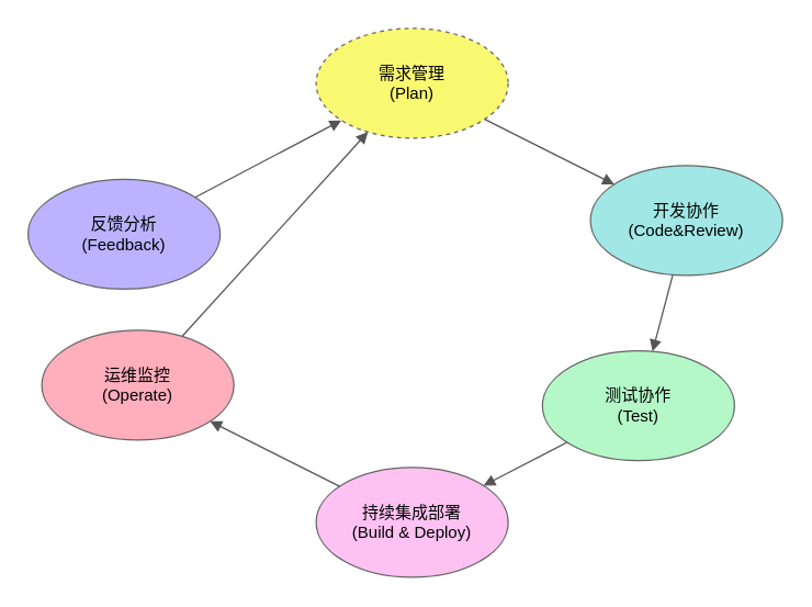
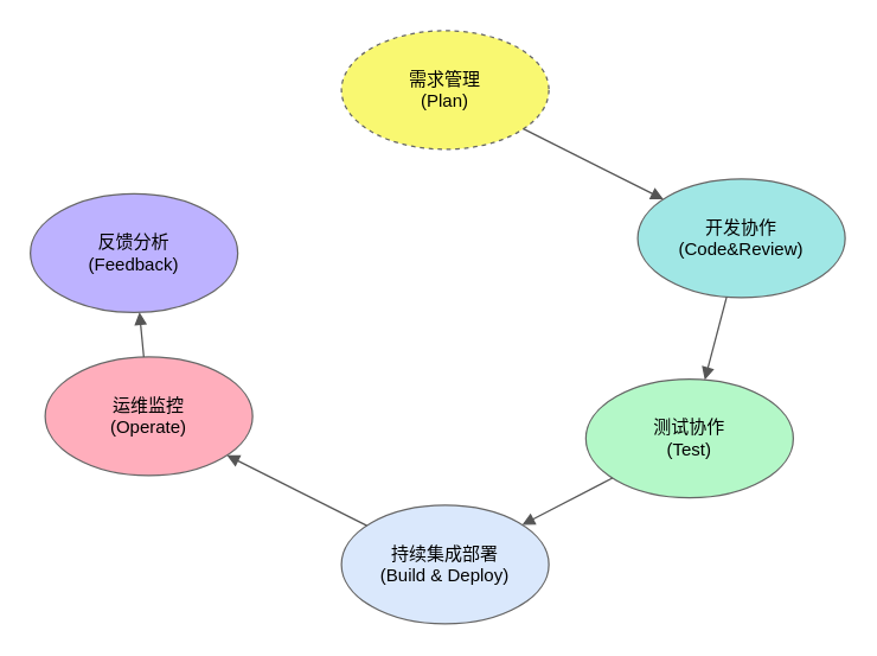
- <mxCell id="13" style="endArrow=block;html=1;strokeColor=#555;" edge="1" parent="1" source="7" target="2"><mxGeometry relative="1" as="geometry" /></mxCell>
- <mxCell id="12" style="endArrow=block;html=1;strokeColor=#555;" edge="1" parent="1" source="6" target="2"><mxGeometry relative="1" as="geometry" /></mxCell>
+ <mxCell id="12" style="endArrow=block;html=1;strokeColor=#555;" edge="1" parent="1" source="6" target="7"><mxGeometry relative="1" as="geometry" /></mxCell>
- <mxCell id="5" value="持续集成部署&lt;div&gt;(Build &amp;amp; Deploy)&lt;/div&gt;" style="ellipse;whiteSpace=wrap;html=1;fillColor=#FDC2F2;strokeColor=#666;" vertex="1" parent="1"><mxGeometry x="230" y="340" width="140" height="80" as="geometry" /></mxCell>
+ <mxCell id="5" value="持续集成部署&lt;div&gt;(Build &amp;amp; Deploy)&lt;/div&gt;" style="ellipse;whiteSpace=wrap;html=1;fillColor=#dae8fc;strokeColor=#666;" vertex="1" parent="1"><mxGeometry x="230" y="340" width="140" height="80" as="geometry" /></mxCell>
